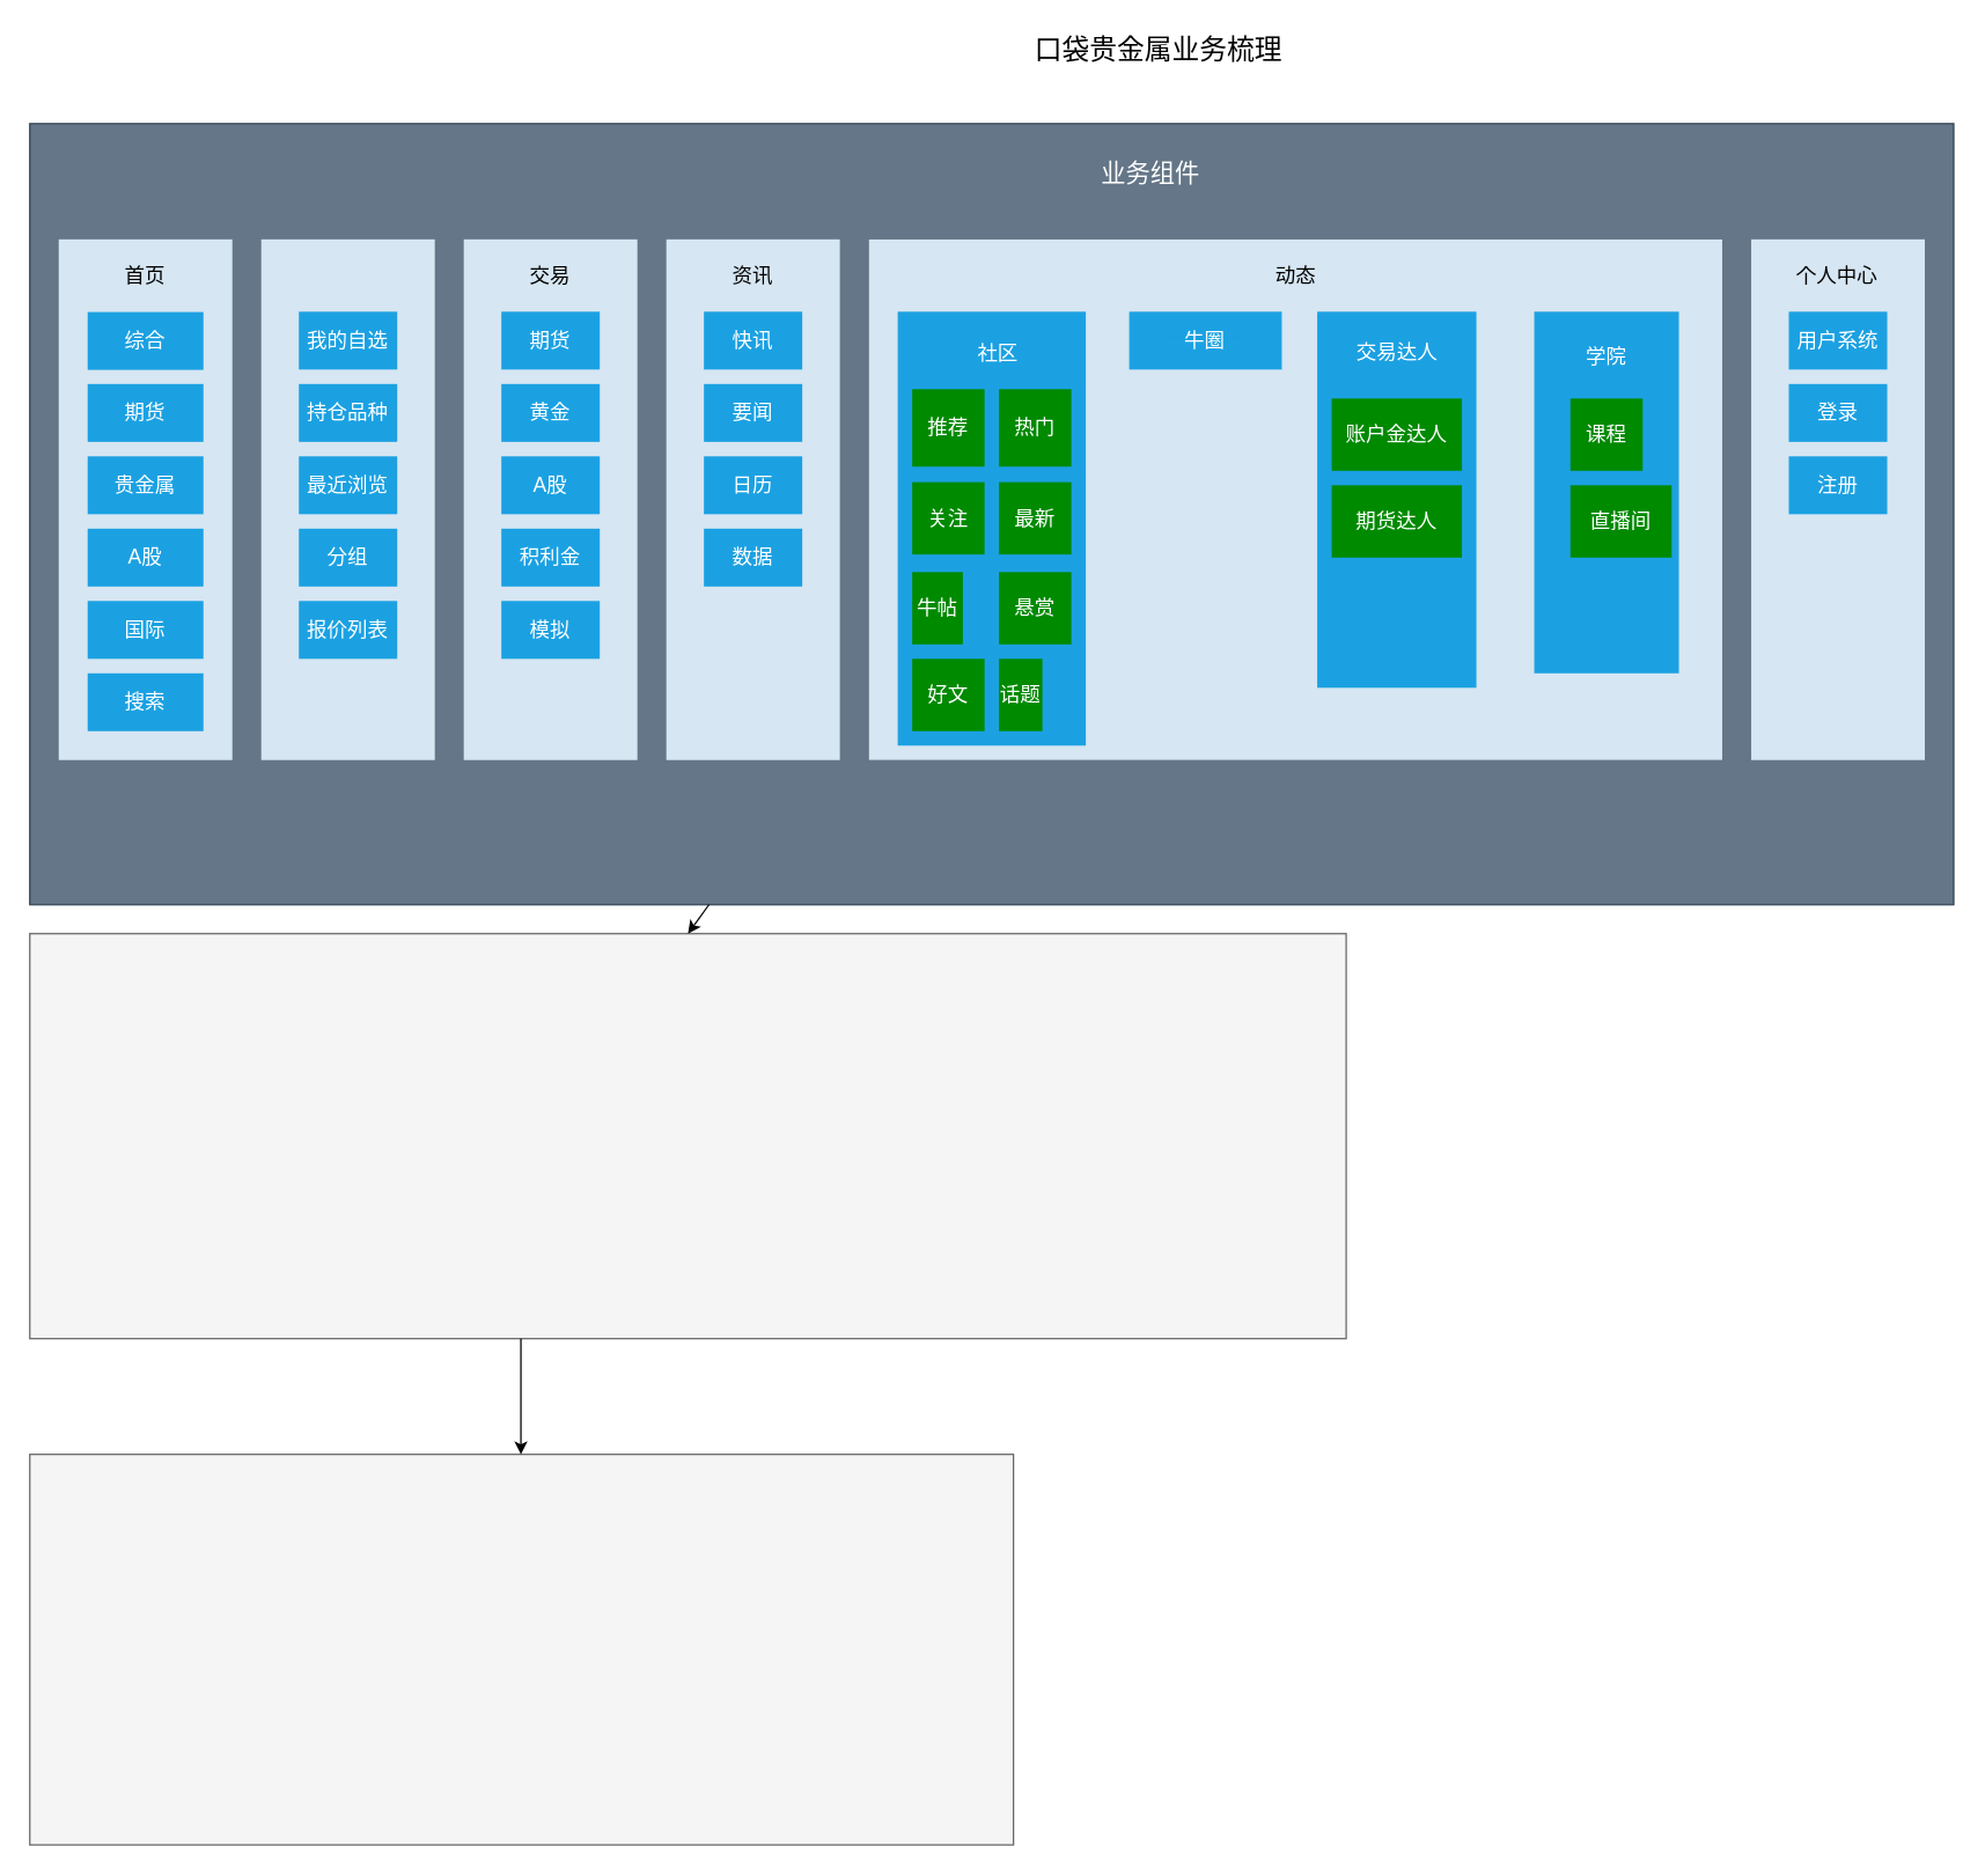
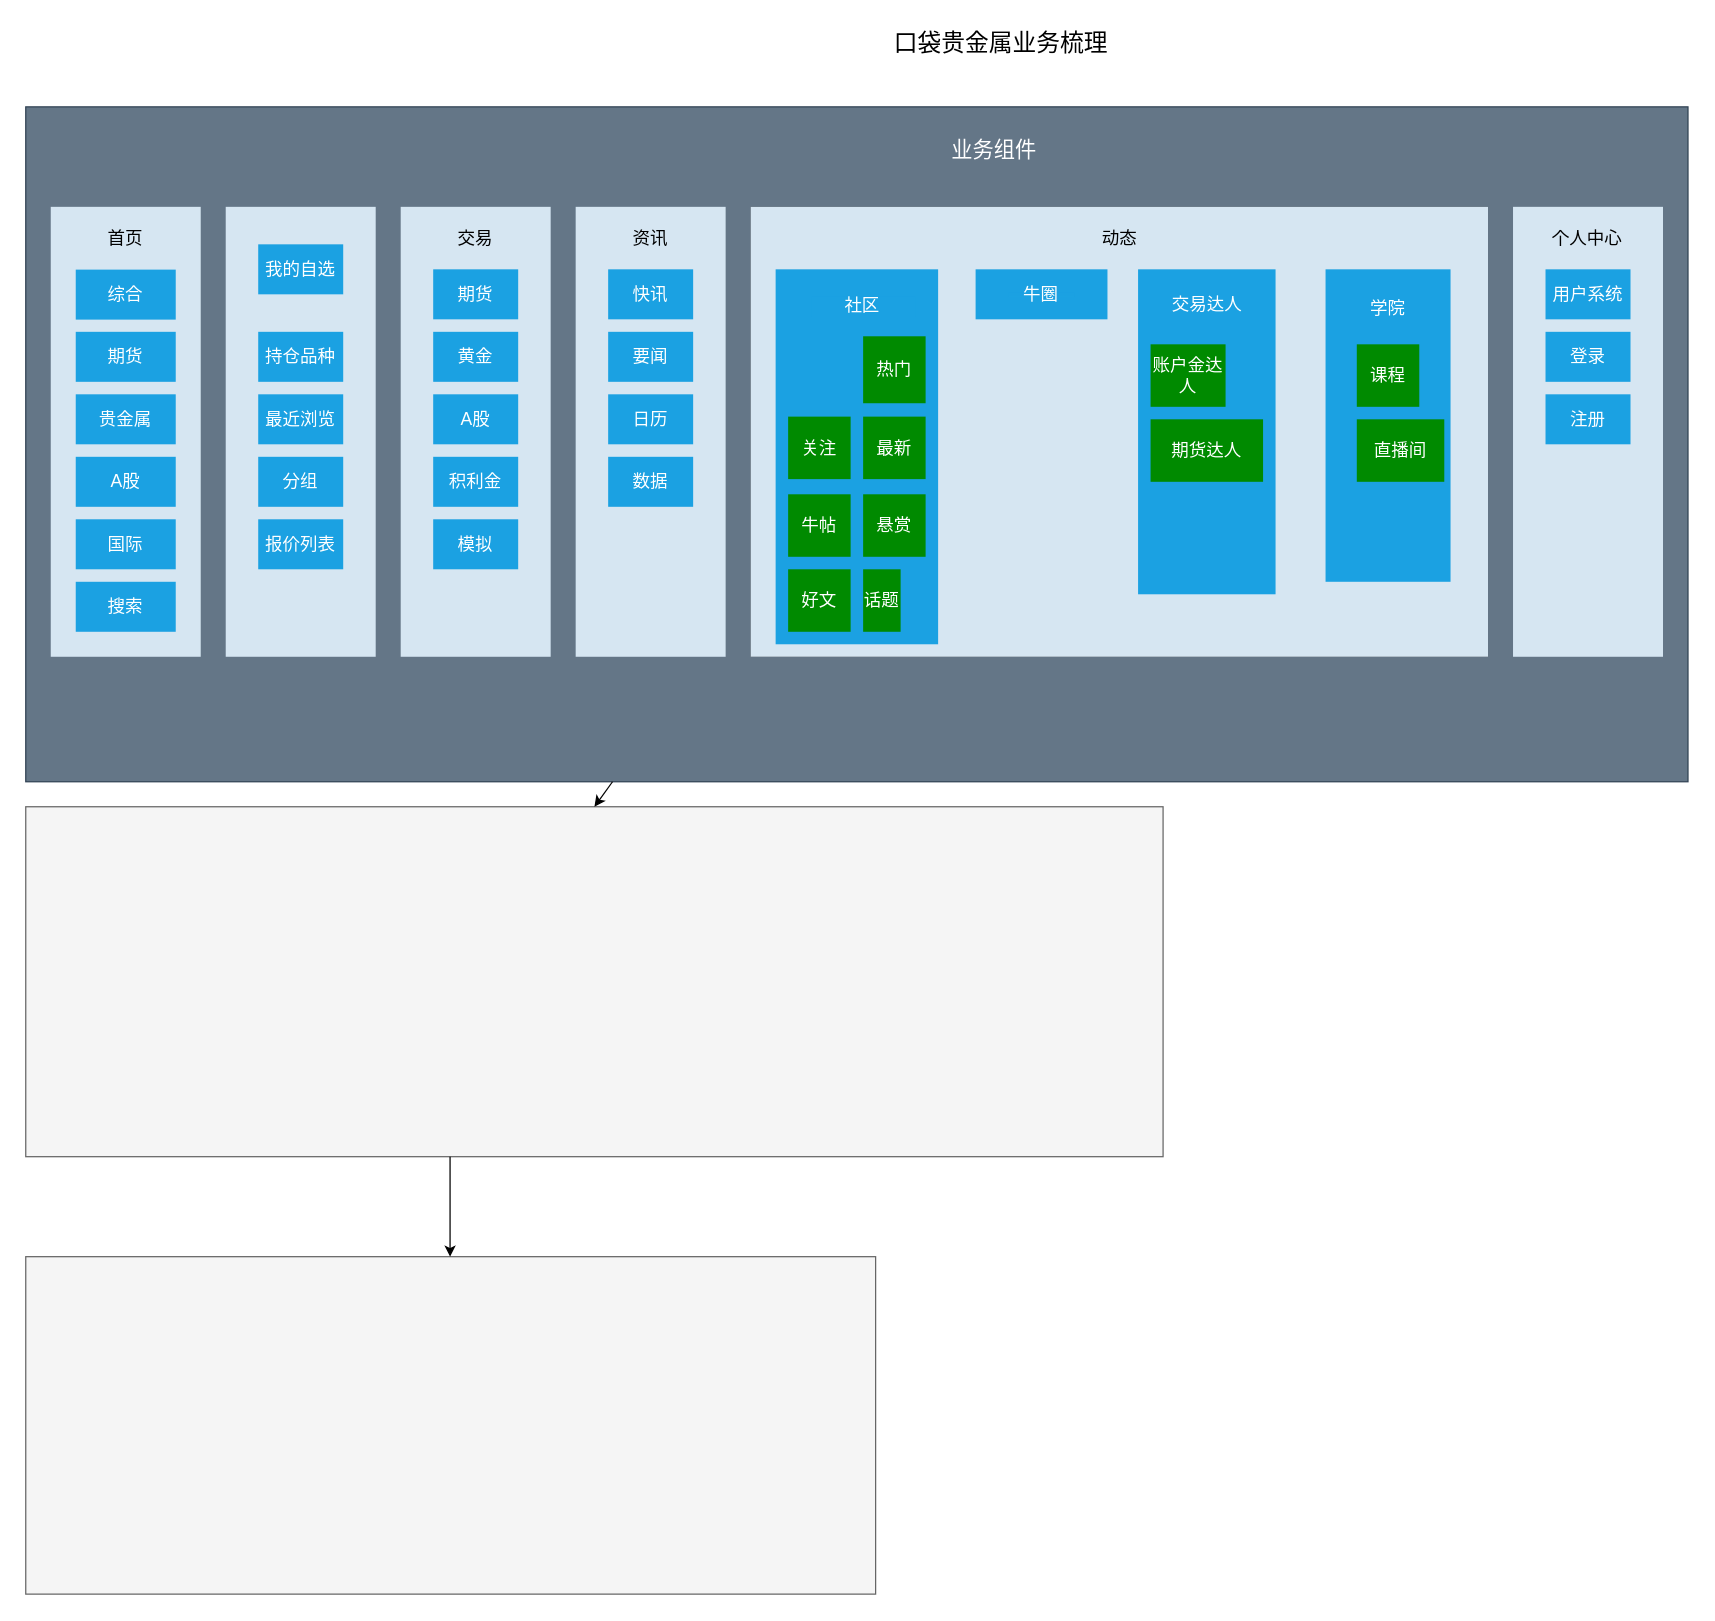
- <mxCell id="21" value="我的自选" style="text;html=1;strokeColor=none;fillColor=#1ba1e2;align=center;verticalAlign=middle;whiteSpace=wrap;rounded=0;glass=0;fontSize=14;fontColor=#ffffff;" vertex="1" parent="19"><mxGeometry x="26" y="50" width="68" height="40" as="geometry" /></mxCell>
+ <mxCell id="21" value="我的自选" style="text;html=1;strokeColor=none;fillColor=#1ba1e2;align=center;verticalAlign=middle;whiteSpace=wrap;rounded=0;glass=0;fontSize=14;fontColor=#ffffff;" vertex="1" parent="19"><mxGeometry x="26" y="30" width="68" height="40" as="geometry" /></mxCell>
- <mxCell id="44" value="推荐" style="text;html=1;strokeColor=none;fillColor=#008a00;align=center;verticalAlign=middle;whiteSpace=wrap;rounded=0;glass=0;fontSize=14;fontColor=#ffffff;" vertex="1" parent="41"><mxGeometry x="10" y="53.571" width="50" height="53.571" as="geometry" /></mxCell>
- <mxCell id="34" value="账户金达人" style="text;html=1;strokeColor=none;fillColor=#008a00;align=center;verticalAlign=middle;whiteSpace=wrap;rounded=0;glass=0;fontSize=14;fontColor=#ffffff;" vertex="1" parent="31"><mxGeometry x="10" y="60" width="90" height="50" as="geometry" /></mxCell>
+ <mxCell id="34" value="账户金达人" style="text;html=1;strokeColor=none;fillColor=#008a00;align=center;verticalAlign=middle;whiteSpace=wrap;rounded=0;glass=0;fontSize=14;fontColor=#ffffff;" vertex="1" parent="31"><mxGeometry x="10" y="60" width="60" height="50" as="geometry" /></mxCell>
- <mxCell id="48" value="牛帖" style="text;html=1;strokeColor=none;fillColor=#008a00;align=center;verticalAlign=middle;whiteSpace=wrap;rounded=0;glass=0;fontSize=14;fontColor=#ffffff;" vertex="1" parent="41"><mxGeometry x="10" y="179.999" width="35" height="50" as="geometry" /></mxCell>
+ <mxCell id="48" value="牛帖" style="text;html=1;strokeColor=none;fillColor=#008a00;align=center;verticalAlign=middle;whiteSpace=wrap;rounded=0;glass=0;fontSize=14;fontColor=#ffffff;" vertex="1" parent="41"><mxGeometry x="10" y="179.999" width="50" height="50" as="geometry" /></mxCell>
